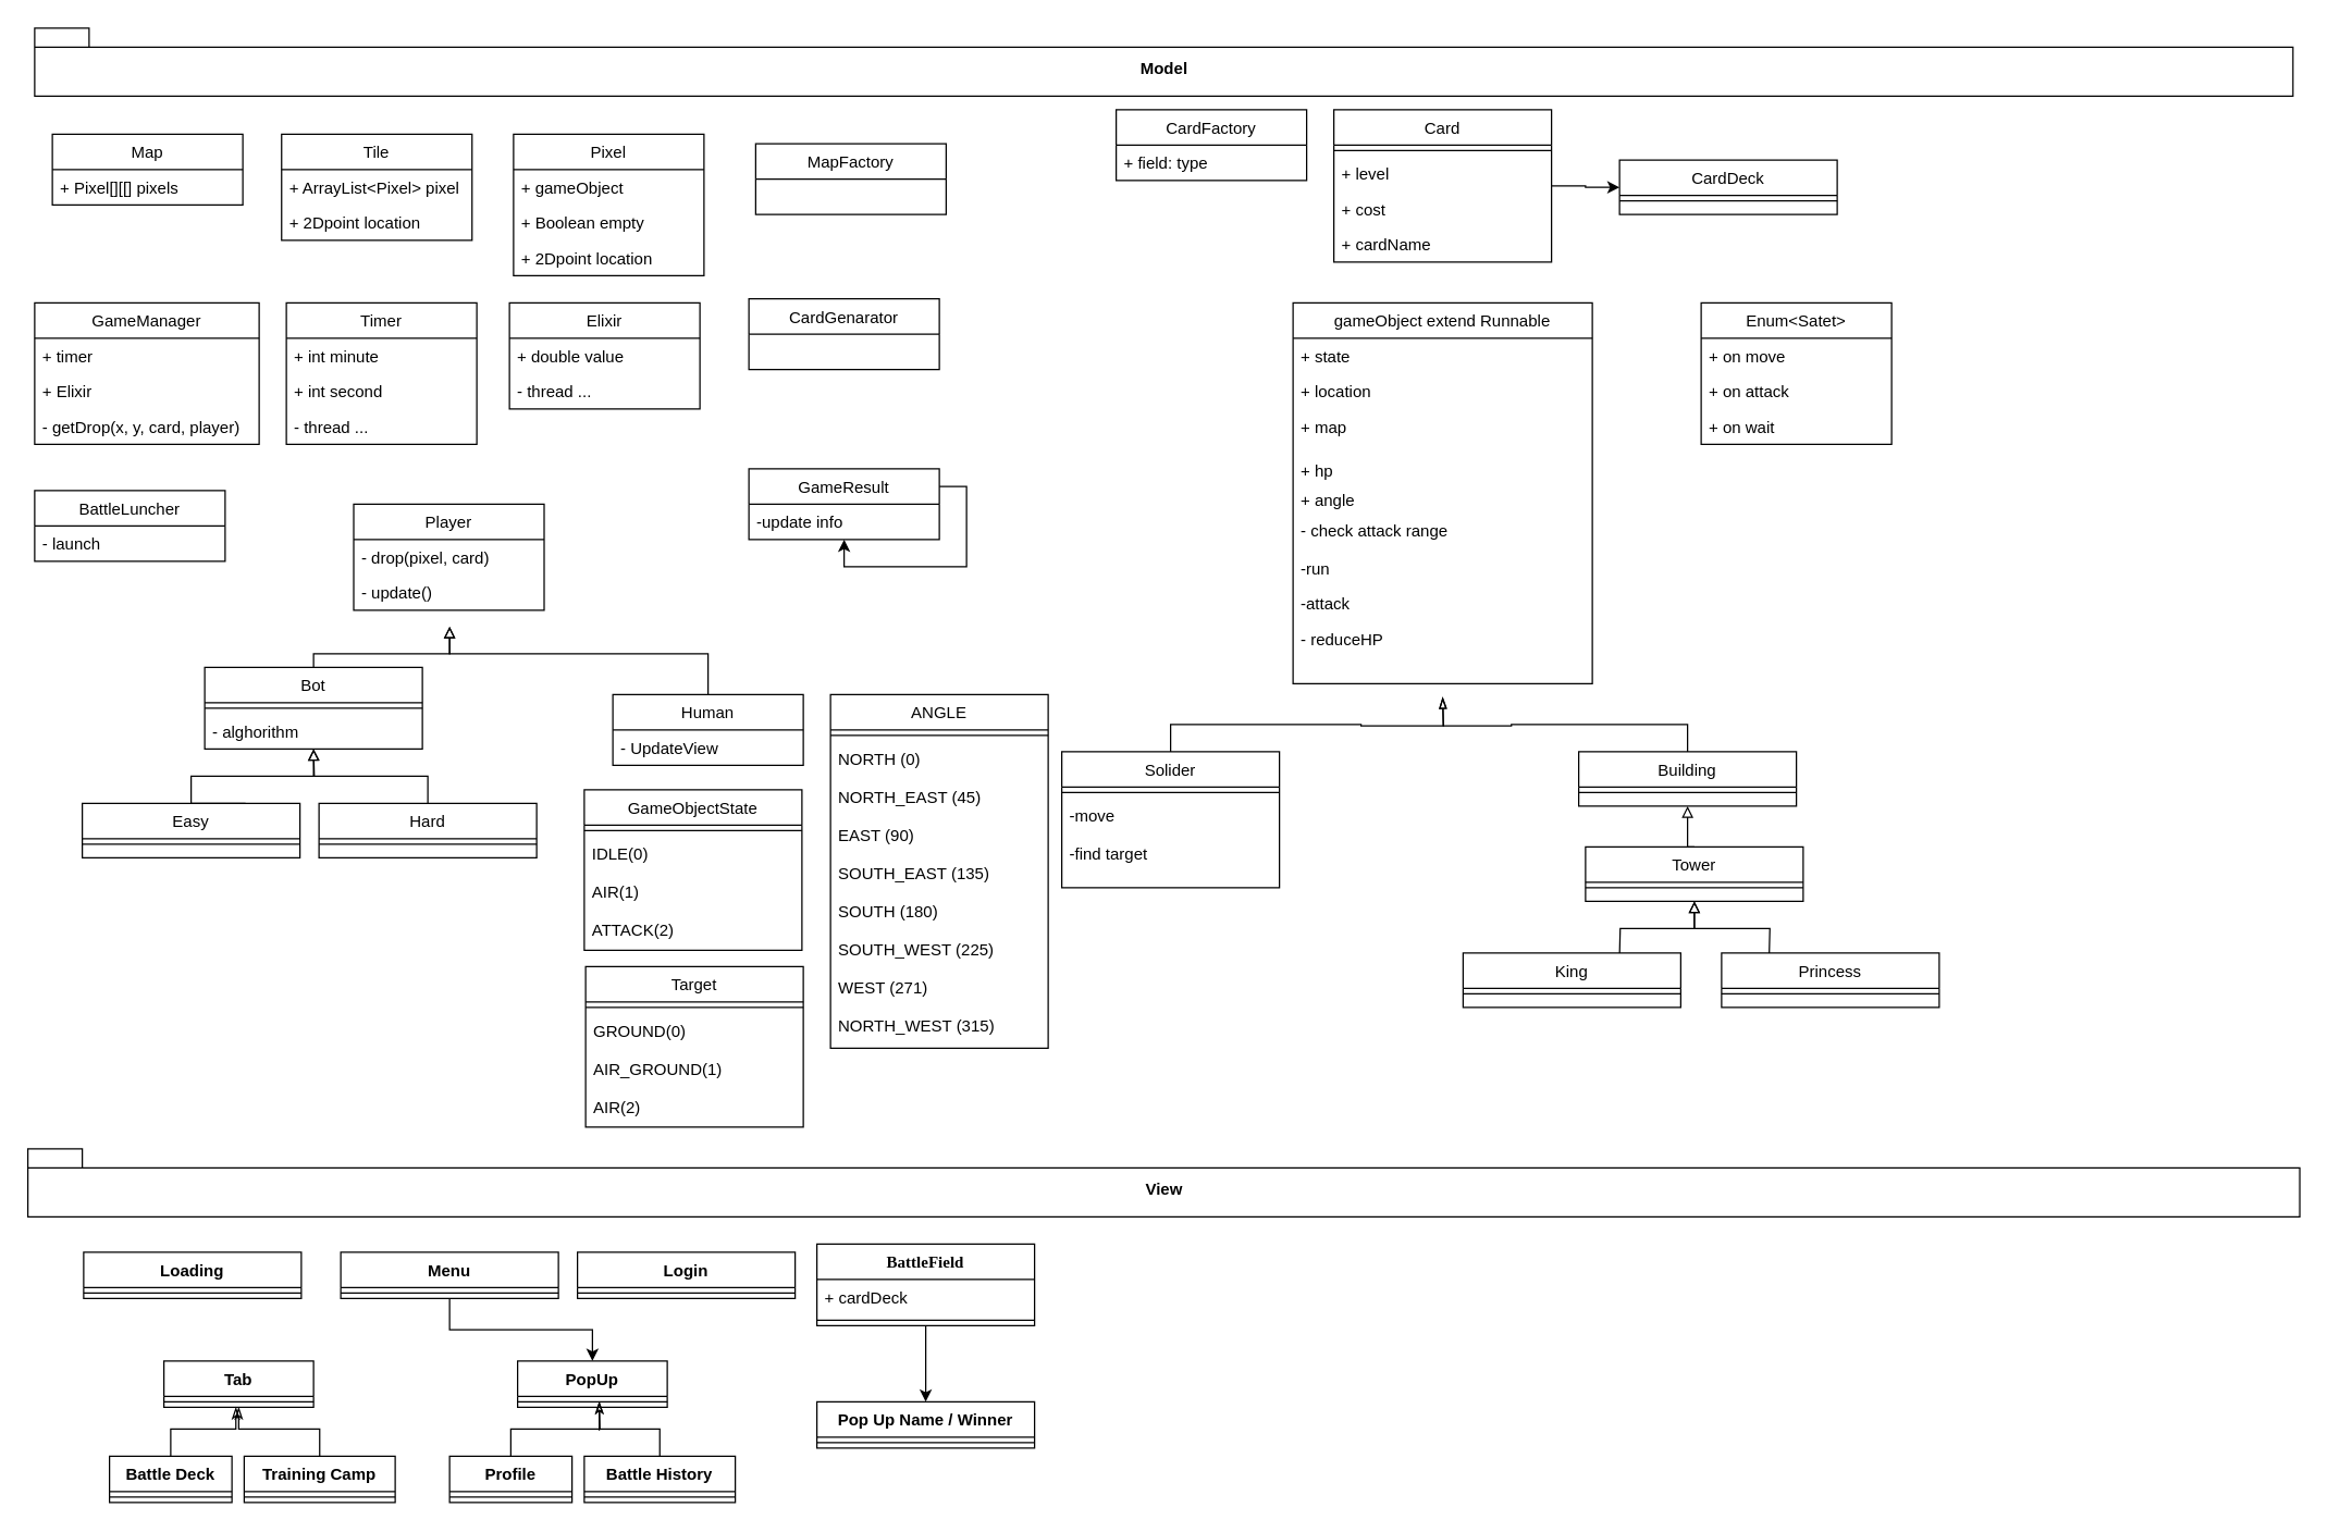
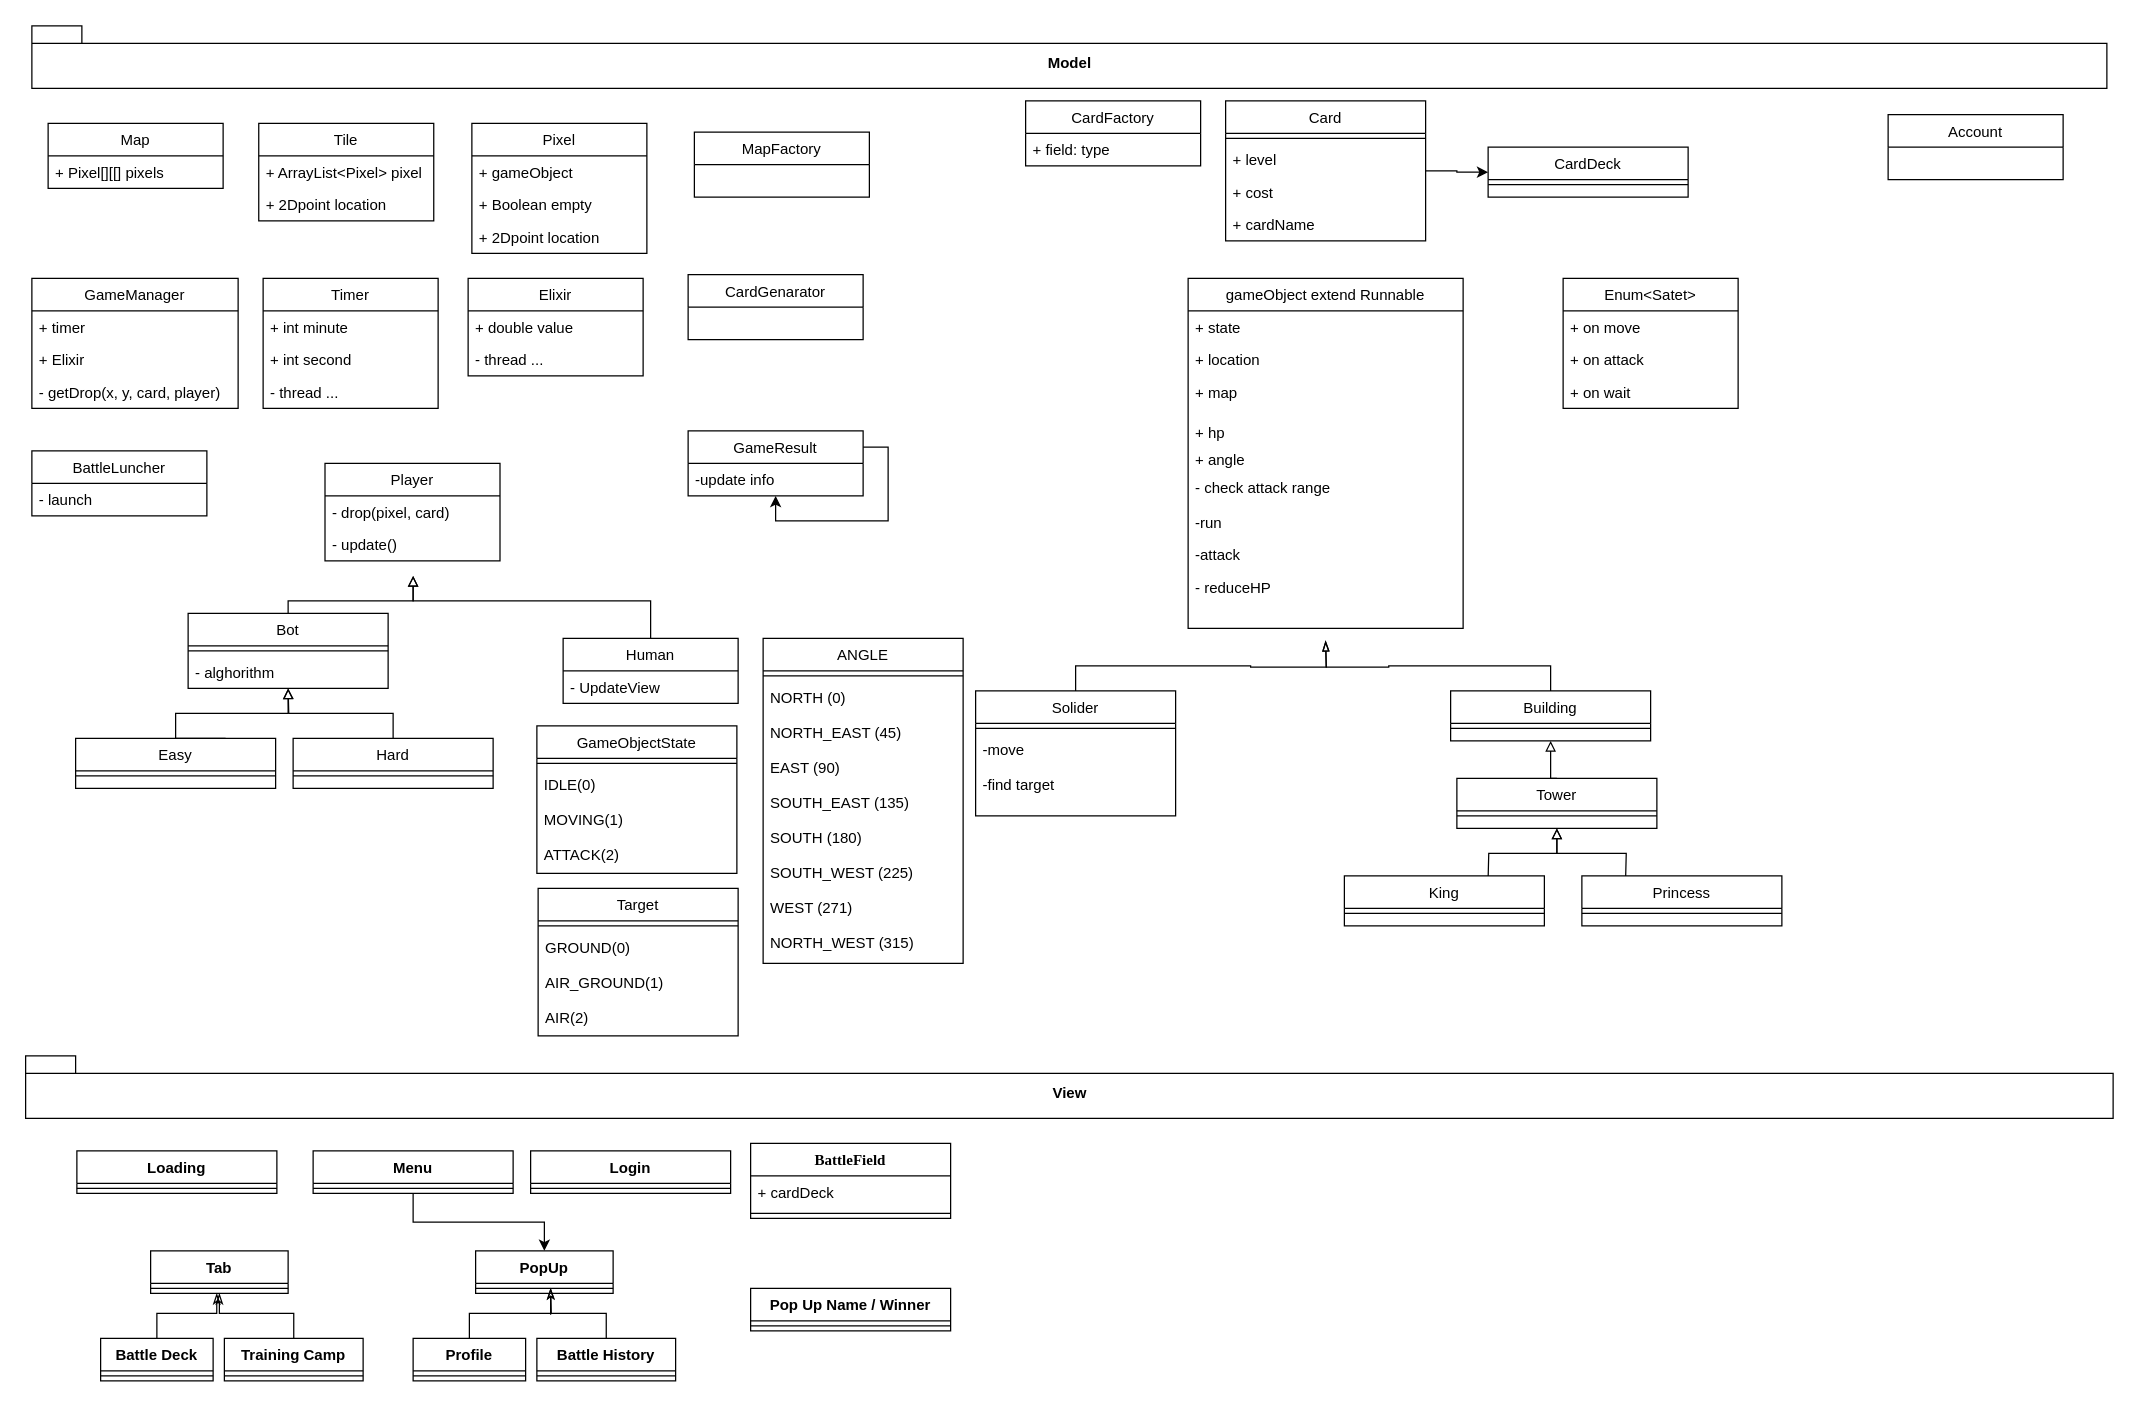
+ <mxCell id="115" value="Account" style="swimlane;fontStyle=0;childLayout=stackLayout;horizontal=1;startSize=26;fillColor=none;horizontalStack=0;resizeParent=1;resizeParentMax=0;resizeLast=0;collapsible=1;marginBottom=0;" parent="1" vertex="1"><mxGeometry x="1510" y="91" width="140" height="52" as="geometry" /></mxCell>
- <mxCell id="130" value="AIR(1)" style="text;strokeColor=none;fillColor=none;align=left;verticalAlign=top;spacingLeft=4;spacingRight=4;overflow=hidden;rotatable=0;points=[[0,0.5],[1,0.5]];portConstraint=eastwest;" vertex="1" parent="127"><mxGeometry y="62" width="160" height="28" as="geometry" /></mxCell>
+ <mxCell id="130" value="MOVING(1)" style="text;strokeColor=none;fillColor=none;align=left;verticalAlign=top;spacingLeft=4;spacingRight=4;overflow=hidden;rotatable=0;points=[[0,0.5],[1,0.5]];portConstraint=eastwest;" vertex="1" parent="127"><mxGeometry y="62" width="160" height="28" as="geometry" /></mxCell>
- <mxCell id="27" style="edgeStyle=orthogonalEdgeStyle;rounded=0;orthogonalLoop=1;jettySize=auto;html=1;exitX=0.5;exitY=1;exitDx=0;exitDy=0;entryX=0.5;entryY=0;entryDx=0;entryDy=0;endArrow=classic;endFill=1;" parent="1" source="46" target="30" edge="1"><mxGeometry relative="1" as="geometry"><mxPoint x="680" y="1000" as="sourcePoint" /></mxGeometry></mxCell>
